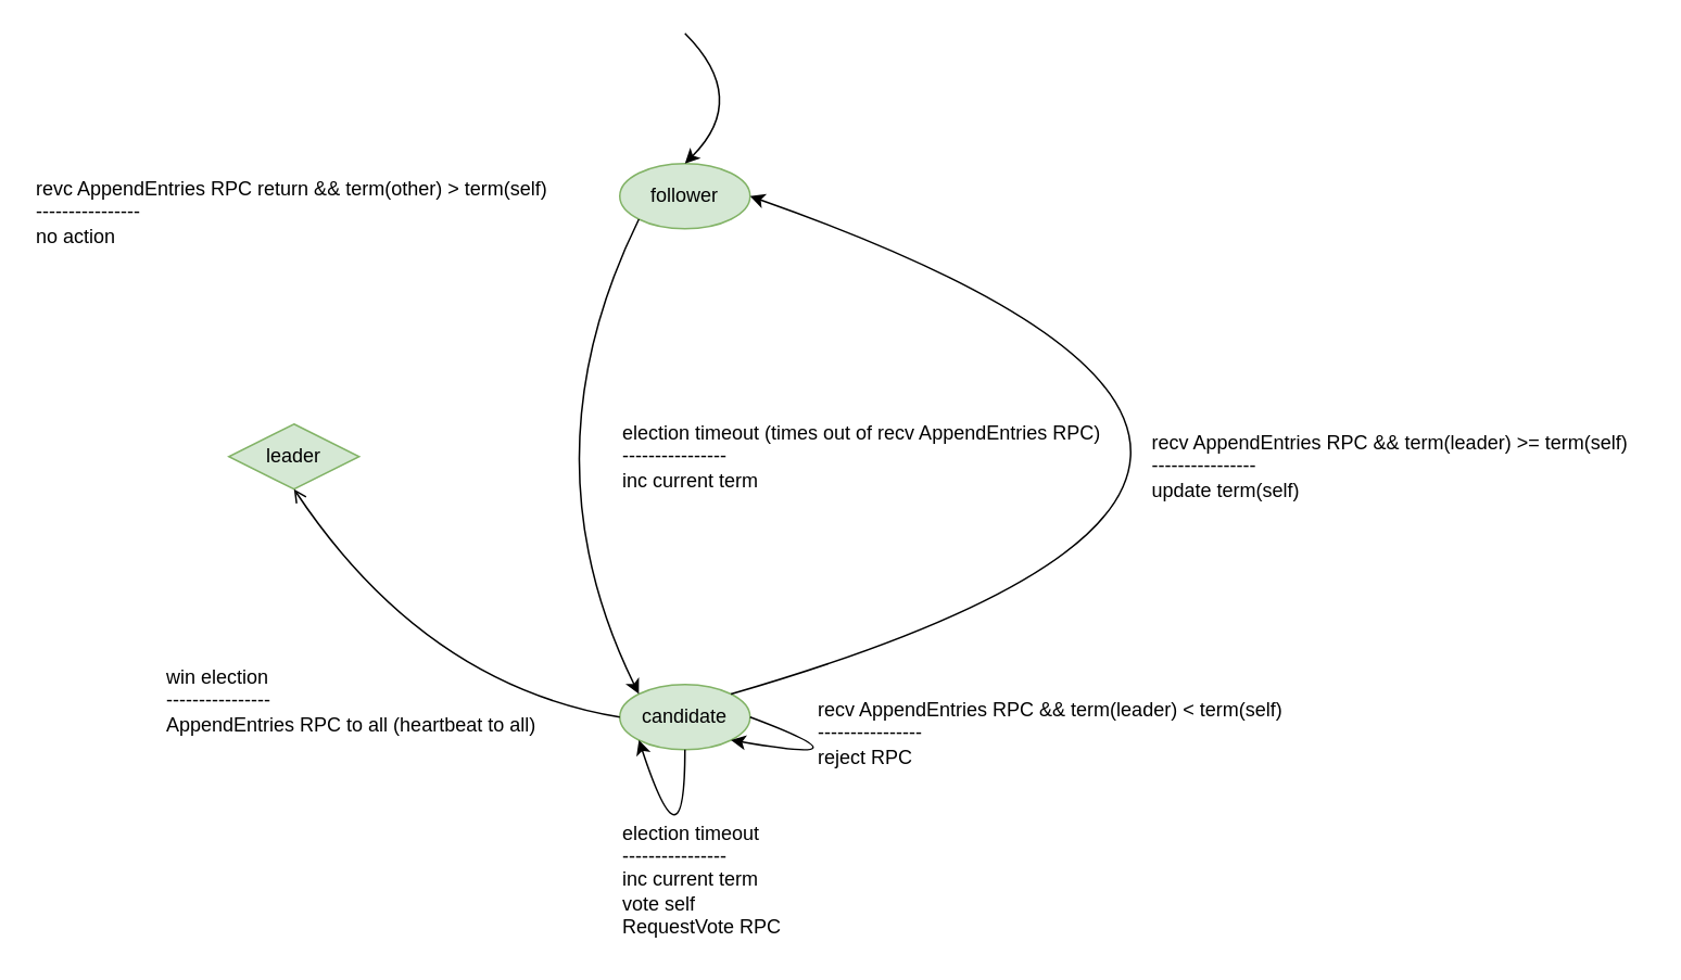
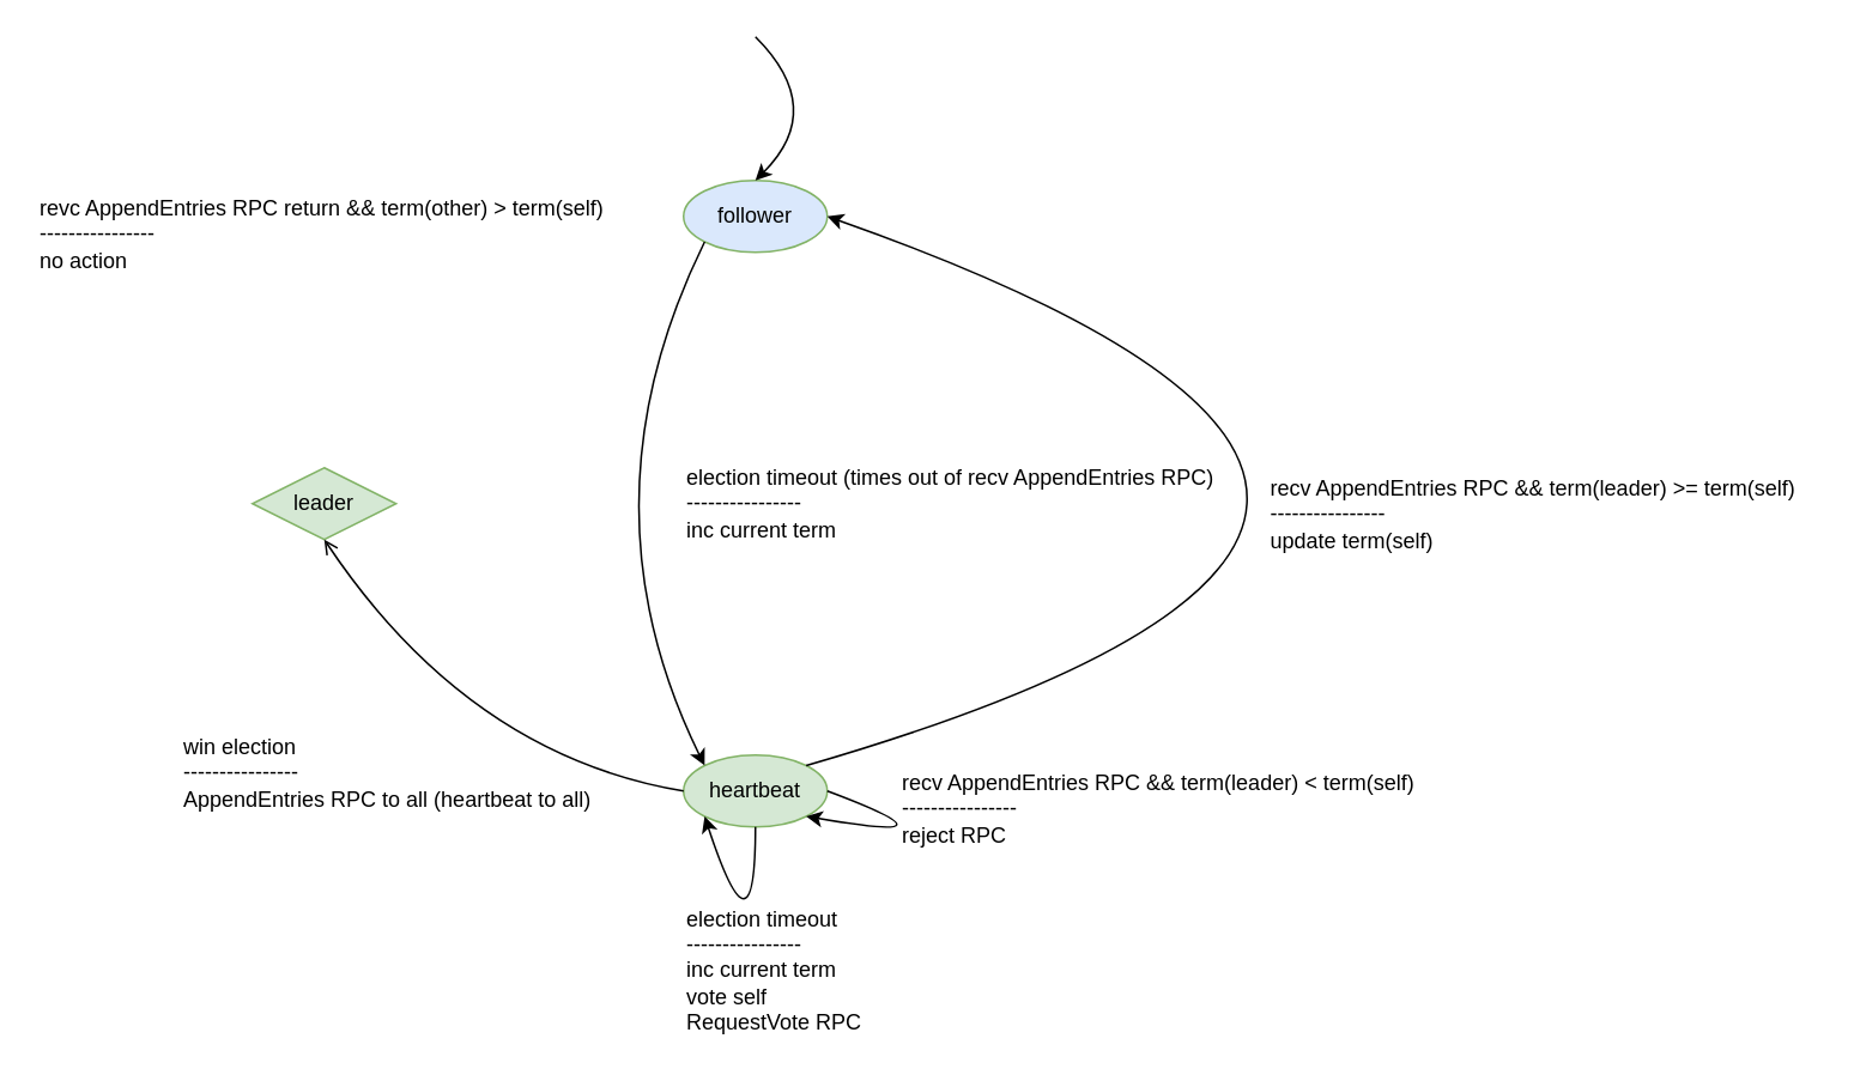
- <mxCell id="2" value="follower" style="ellipse;whiteSpace=wrap;html=1;fillColor=#d5e8d4;strokeColor=#82b366;" vertex="1" parent="1"><mxGeometry x="380" y="100" width="80" height="40" as="geometry" /></mxCell>
+ <mxCell id="2" value="follower" style="ellipse;whiteSpace=wrap;html=1;fillColor=#dae8fc;strokeColor=#82b366;" vertex="1" parent="1"><mxGeometry x="380" y="100" width="80" height="40" as="geometry" /></mxCell>
- <mxCell id="3" value="candidate" style="ellipse;whiteSpace=wrap;html=1;fillColor=#d5e8d4;strokeColor=#82b366;" vertex="1" parent="1"><mxGeometry x="380" y="420" width="80" height="40" as="geometry" /></mxCell>
+ <mxCell id="3" value="heartbeat" style="ellipse;whiteSpace=wrap;html=1;fillColor=#d5e8d4;strokeColor=#82b366;" vertex="1" parent="1"><mxGeometry x="380" y="420" width="80" height="40" as="geometry" /></mxCell>
